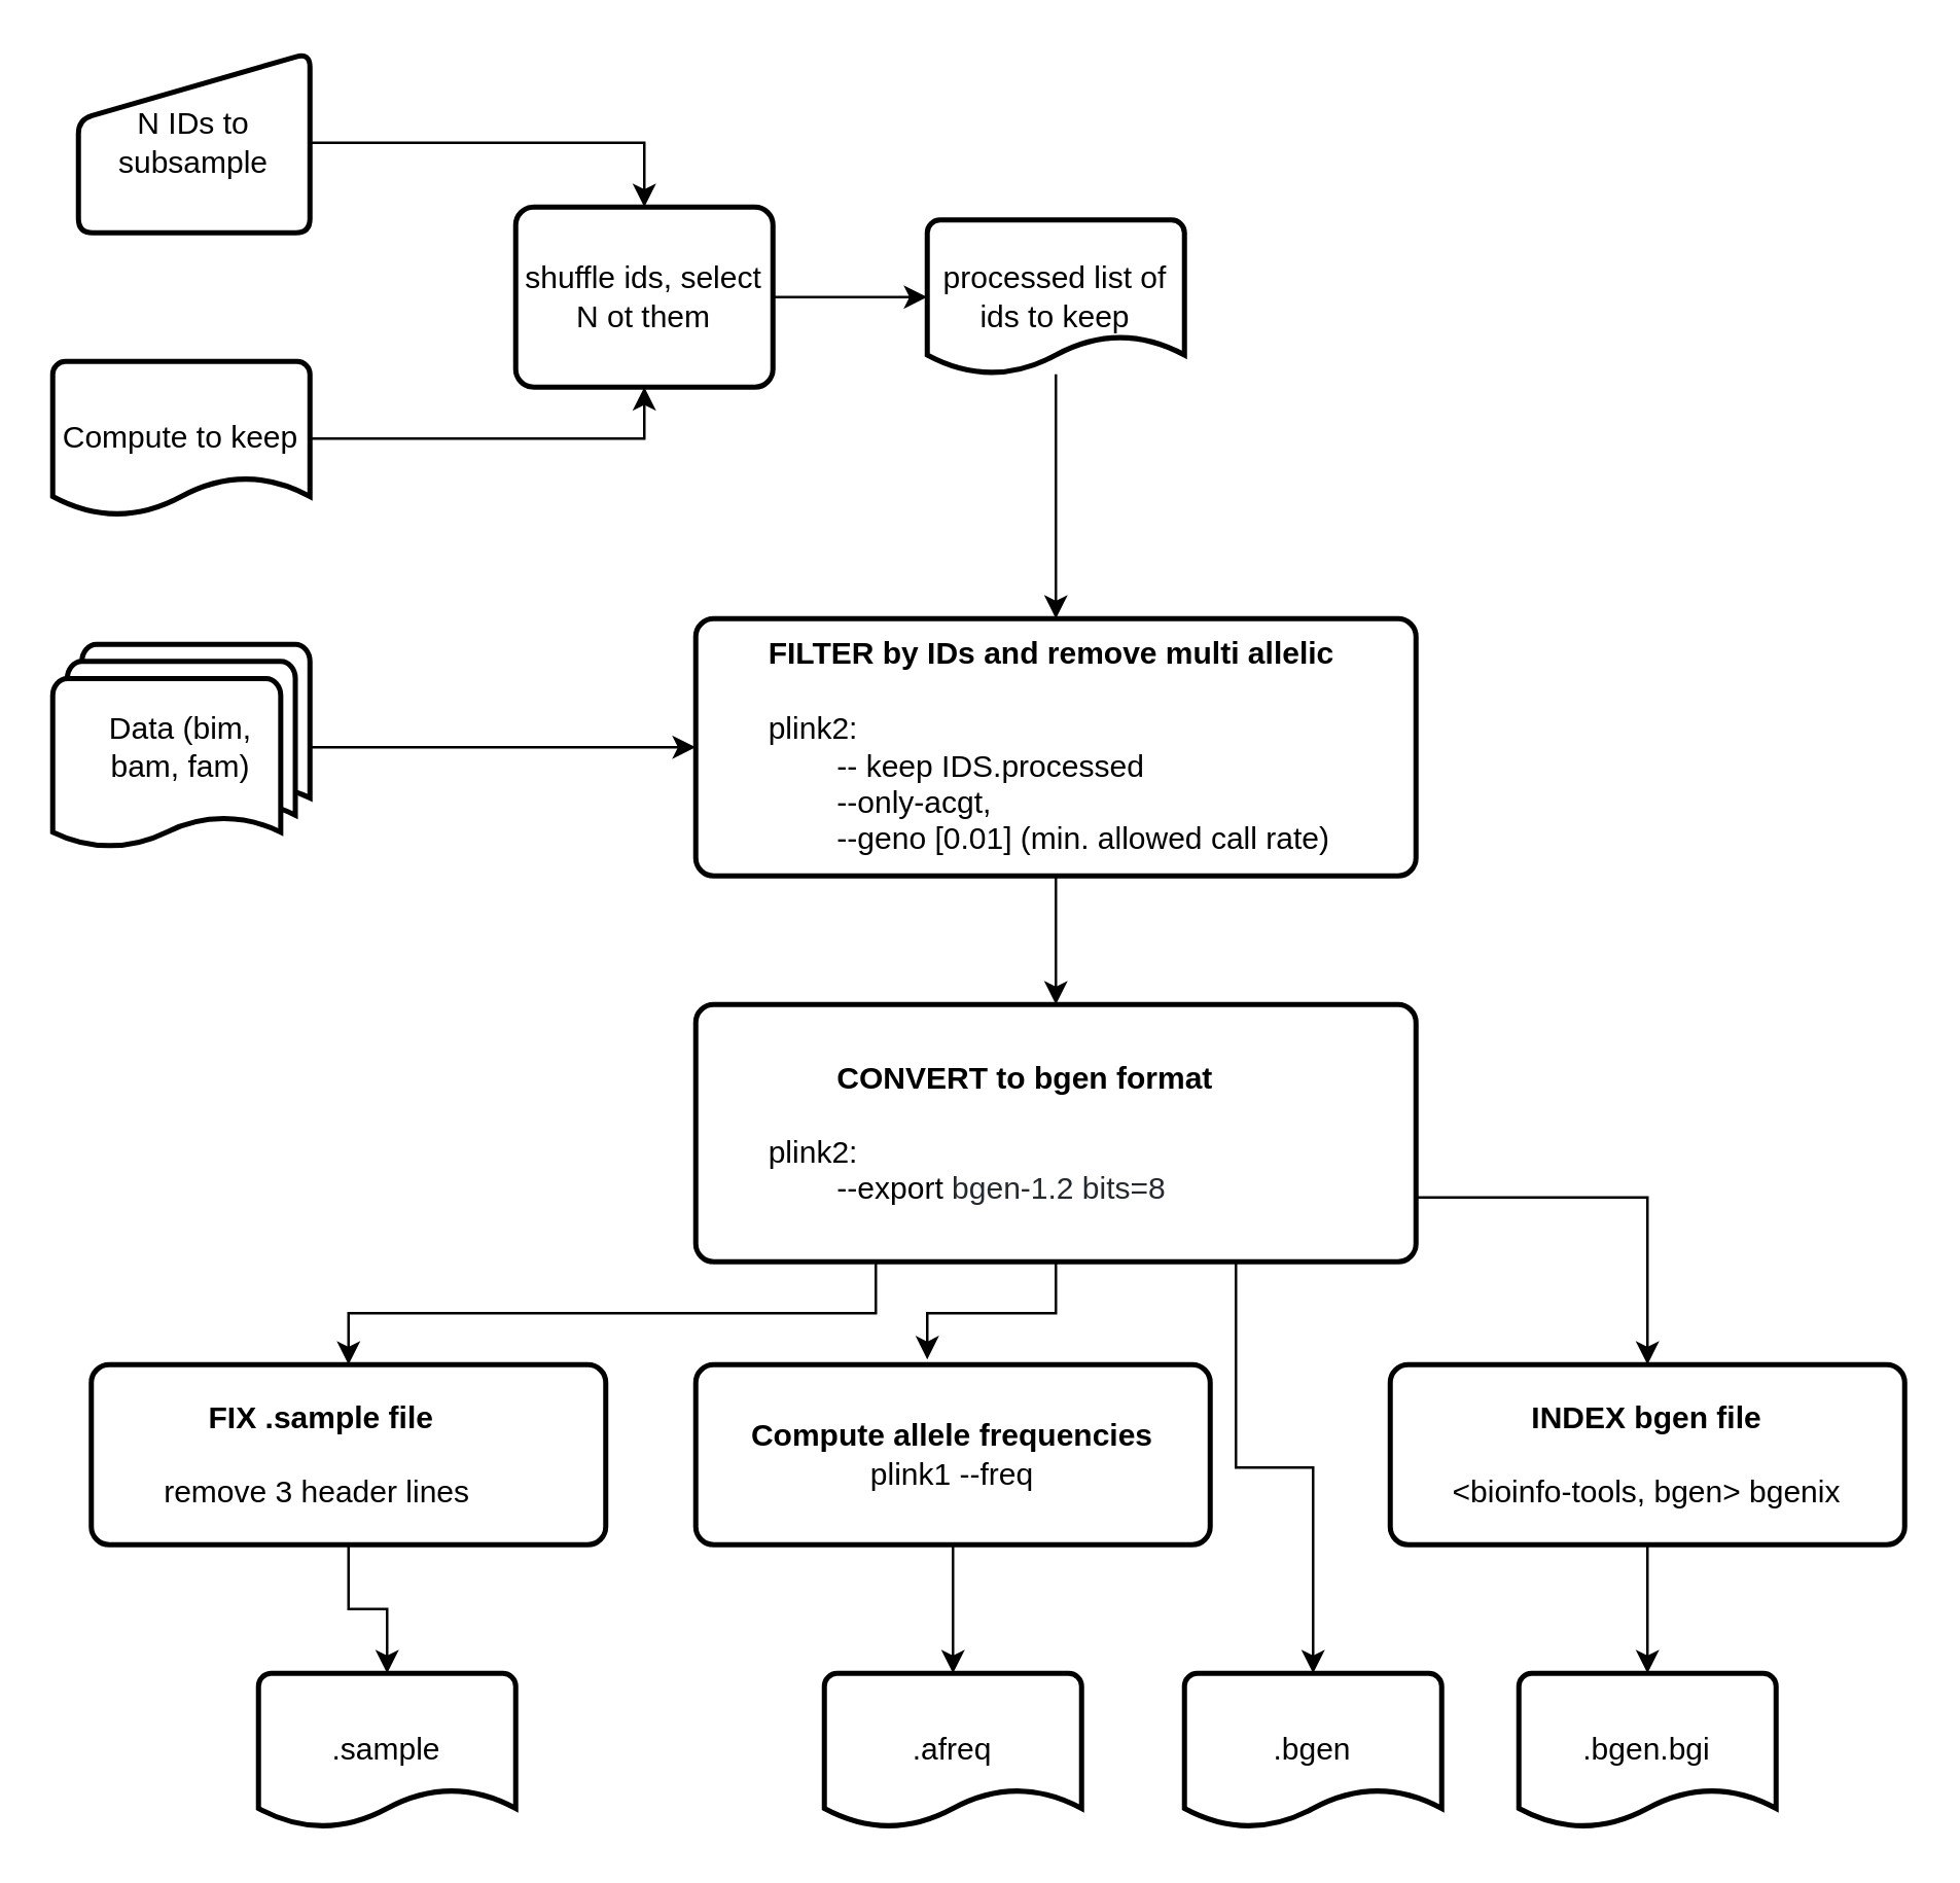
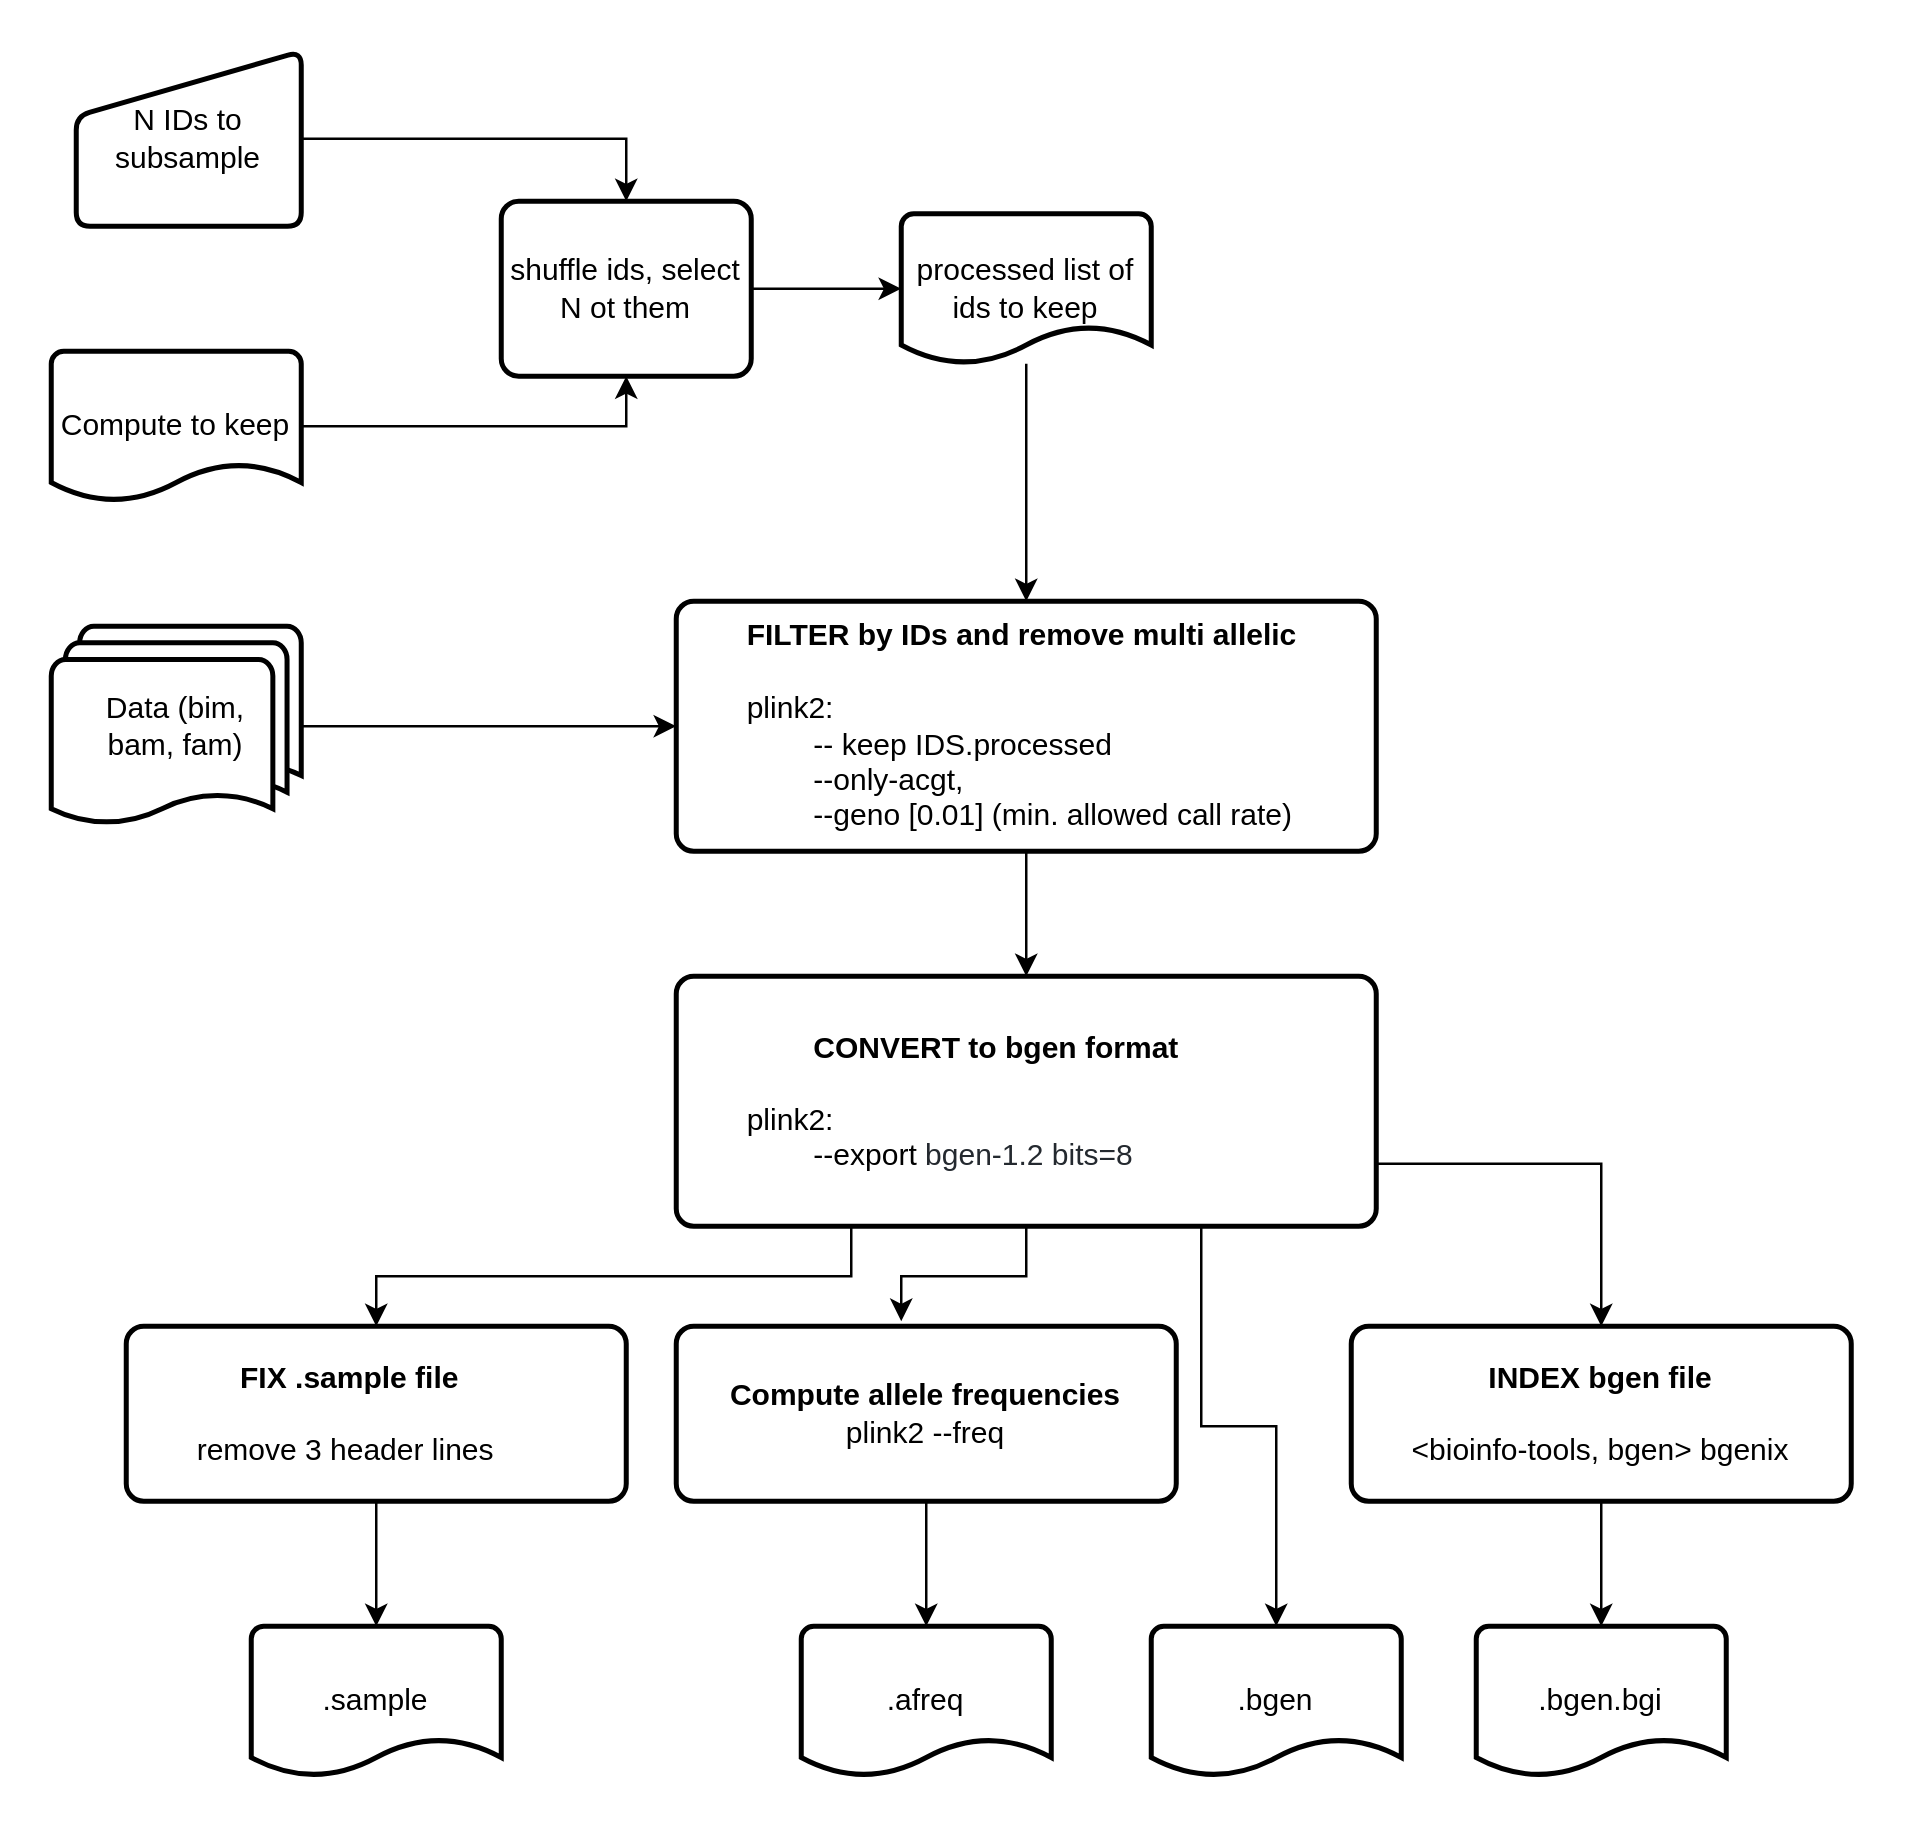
- <mxCell id="20" value="&lt;div style=&quot;text-align: center&quot;&gt;&lt;b&gt;&lt;span style=&quot;white-space: pre&quot;&gt;&#09;FIX .sample file&lt;/span&gt;&lt;/b&gt;&lt;/div&gt;&lt;span&gt;&lt;div style=&quot;text-align: center&quot;&gt;&lt;br&gt;&lt;/div&gt;&lt;/span&gt;&lt;span&gt;&lt;div style=&quot;text-align: center&quot;&gt;&lt;span style=&quot;white-space: pre&quot;&gt;&#09;remove 3 header lines&lt;/span&gt;&amp;nbsp;&lt;/div&gt;&#09;&lt;/span&gt;" style="rounded=1;whiteSpace=wrap;html=1;absoluteArcSize=1;arcSize=14;strokeWidth=2;align=left;" vertex="1" parent="1"><mxGeometry x="35" y="530" width="200" height="70" as="geometry" /></mxCell>
+ <mxCell id="20" value="&lt;div style=&quot;text-align: center&quot;&gt;&lt;b&gt;&lt;span style=&quot;white-space: pre&quot;&gt;&#09;FIX .sample file&lt;/span&gt;&lt;/b&gt;&lt;/div&gt;&lt;span&gt;&lt;div style=&quot;text-align: center&quot;&gt;&lt;br&gt;&lt;/div&gt;&lt;/span&gt;&lt;span&gt;&lt;div style=&quot;text-align: center&quot;&gt;&lt;span style=&quot;white-space: pre&quot;&gt;&#09;remove 3 header lines&lt;/span&gt;&amp;nbsp;&lt;/div&gt;&#09;&lt;/span&gt;" style="rounded=1;whiteSpace=wrap;html=1;absoluteArcSize=1;arcSize=14;strokeWidth=2;align=left;" vertex="1" parent="1"><mxGeometry x="50" y="530" width="200" height="70" as="geometry" /></mxCell>
- <mxCell id="24" value="&lt;div&gt;&lt;span style=&quot;white-space: pre&quot;&gt;&lt;b&gt;Compute allele frequencies&lt;/b&gt;&lt;/span&gt;&lt;/div&gt;&lt;span&gt;&lt;div&gt;&lt;span style=&quot;white-space: pre&quot;&gt;plink1 --freq&lt;/span&gt;&lt;/div&gt;&#09;&lt;/span&gt;" style="rounded=1;whiteSpace=wrap;html=1;absoluteArcSize=1;arcSize=14;strokeWidth=2;align=center;" vertex="1" parent="1"><mxGeometry x="270" y="530" width="200" height="70" as="geometry" /></mxCell>
+ <mxCell id="24" value="&lt;div&gt;&lt;span style=&quot;white-space: pre&quot;&gt;&lt;b&gt;Compute allele frequencies&lt;/b&gt;&lt;/span&gt;&lt;/div&gt;&lt;span&gt;&lt;div&gt;&lt;span style=&quot;white-space: pre&quot;&gt;plink2 --freq&lt;/span&gt;&lt;/div&gt;&#09;&lt;/span&gt;" style="rounded=1;whiteSpace=wrap;html=1;absoluteArcSize=1;arcSize=14;strokeWidth=2;align=center;" vertex="1" parent="1"><mxGeometry x="270" y="530" width="200" height="70" as="geometry" /></mxCell>
